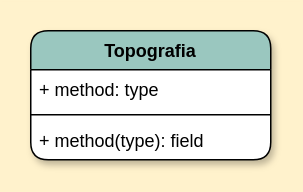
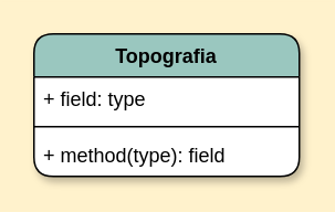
- <mxCell id="3" value="+ method: type" style="text;strokeColor=none;fillColor=none;align=left;verticalAlign=top;spacingLeft=4;spacingRight=4;overflow=hidden;rotatable=0;points=[[0,0.5],[1,0.5]];portConstraint=eastwest;whiteSpace=wrap;html=1;" vertex="1" parent="2"><mxGeometry y="26" width="160" height="26" as="geometry" /></mxCell>
+ <mxCell id="3" value="+ field: type" style="text;strokeColor=none;fillColor=none;align=left;verticalAlign=top;spacingLeft=4;spacingRight=4;overflow=hidden;rotatable=0;points=[[0,0.5],[1,0.5]];portConstraint=eastwest;whiteSpace=wrap;html=1;" vertex="1" parent="2"><mxGeometry y="26" width="160" height="26" as="geometry" /></mxCell>
